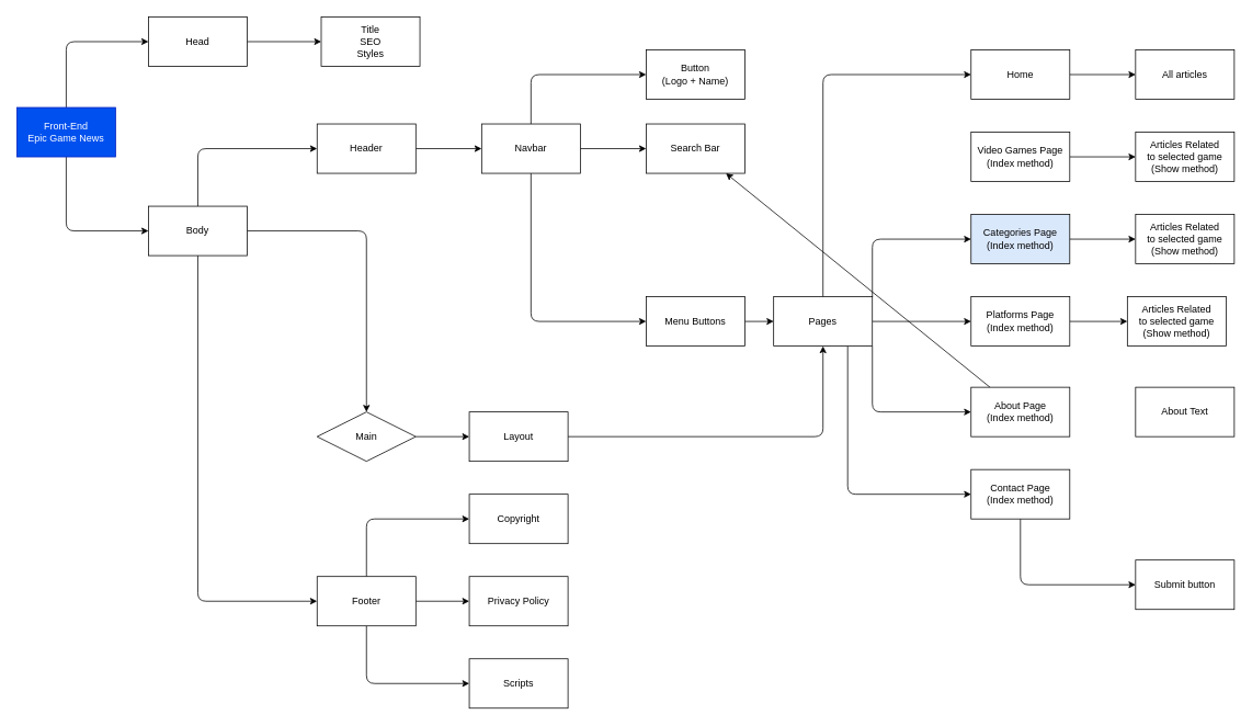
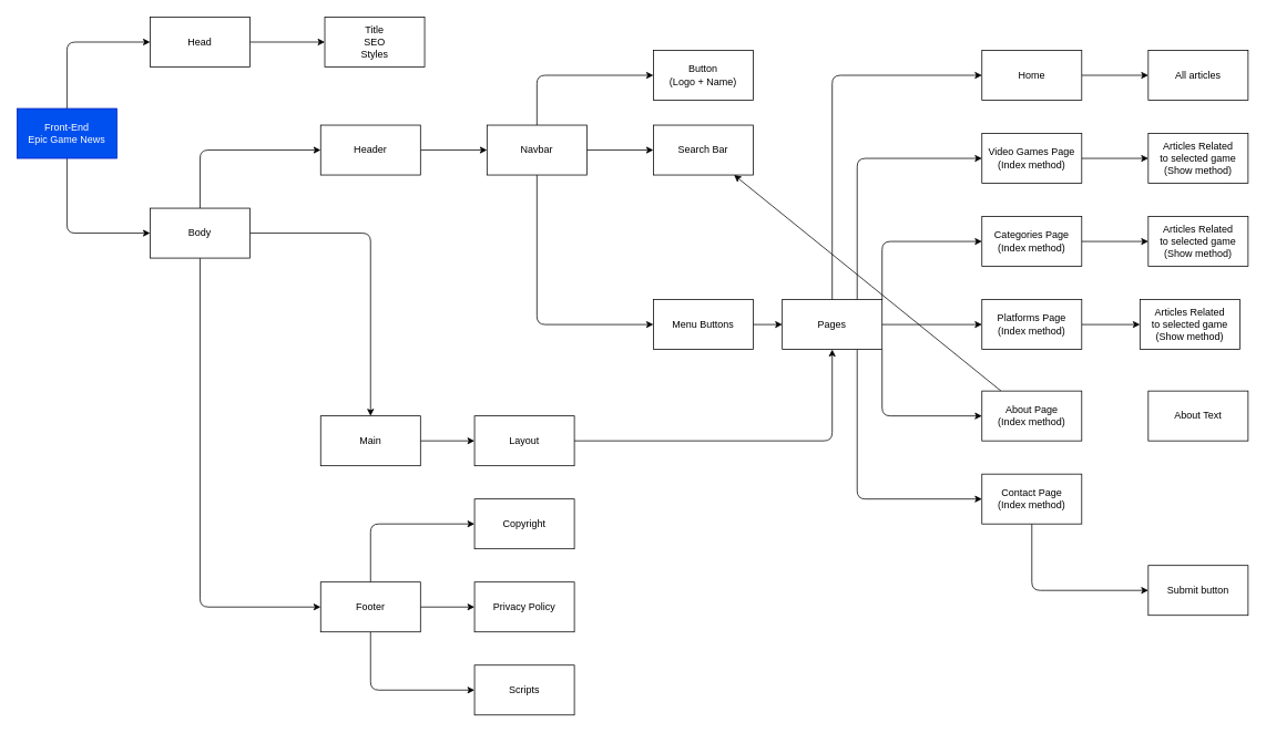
+ <mxCell id="26" value="" style="edgeStyle=none;html=1;entryX=0;entryY=0.5;entryDx=0;entryDy=0;exitX=0.75;exitY=0;exitDx=0;exitDy=0;" edge="1" parent="1" source="54" target="35"><mxGeometry relative="1" as="geometry"><Array as="points"><mxPoint x="1030" y="190" /></Array></mxGeometry></mxCell>
- <mxCell id="39" value="Categories&amp;nbsp;Page&lt;br&gt;(Index method)" style="whiteSpace=wrap;html=1;rounded=0;fillColor=#dae8fc;" vertex="1" parent="1"><mxGeometry x="1180" y="260" width="120" height="60" as="geometry" /></mxCell>
+ <mxCell id="39" value="Categories&amp;nbsp;Page&lt;br&gt;(Index method)" style="whiteSpace=wrap;html=1;rounded=0;" vertex="1" parent="1"><mxGeometry x="1180" y="260" width="120" height="60" as="geometry" /></mxCell>
- <mxCell id="15" value="Main" style="rhombus;whiteSpace=wrap;html=1;" vertex="1" parent="1"><mxGeometry x="385" y="500" width="120" height="60" as="geometry" /></mxCell>
+ <mxCell id="15" value="Main" style="whiteSpace=wrap;html=1;rounded=0;" vertex="1" parent="1"><mxGeometry x="385" y="500" width="120" height="60" as="geometry" /></mxCell>
